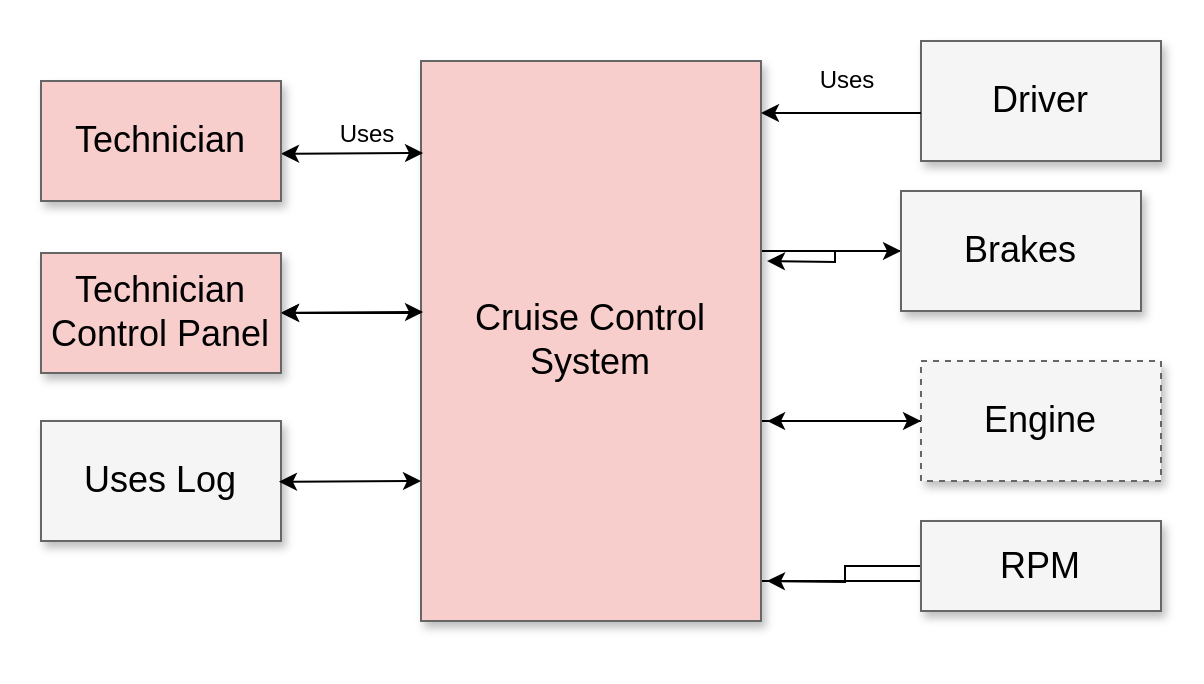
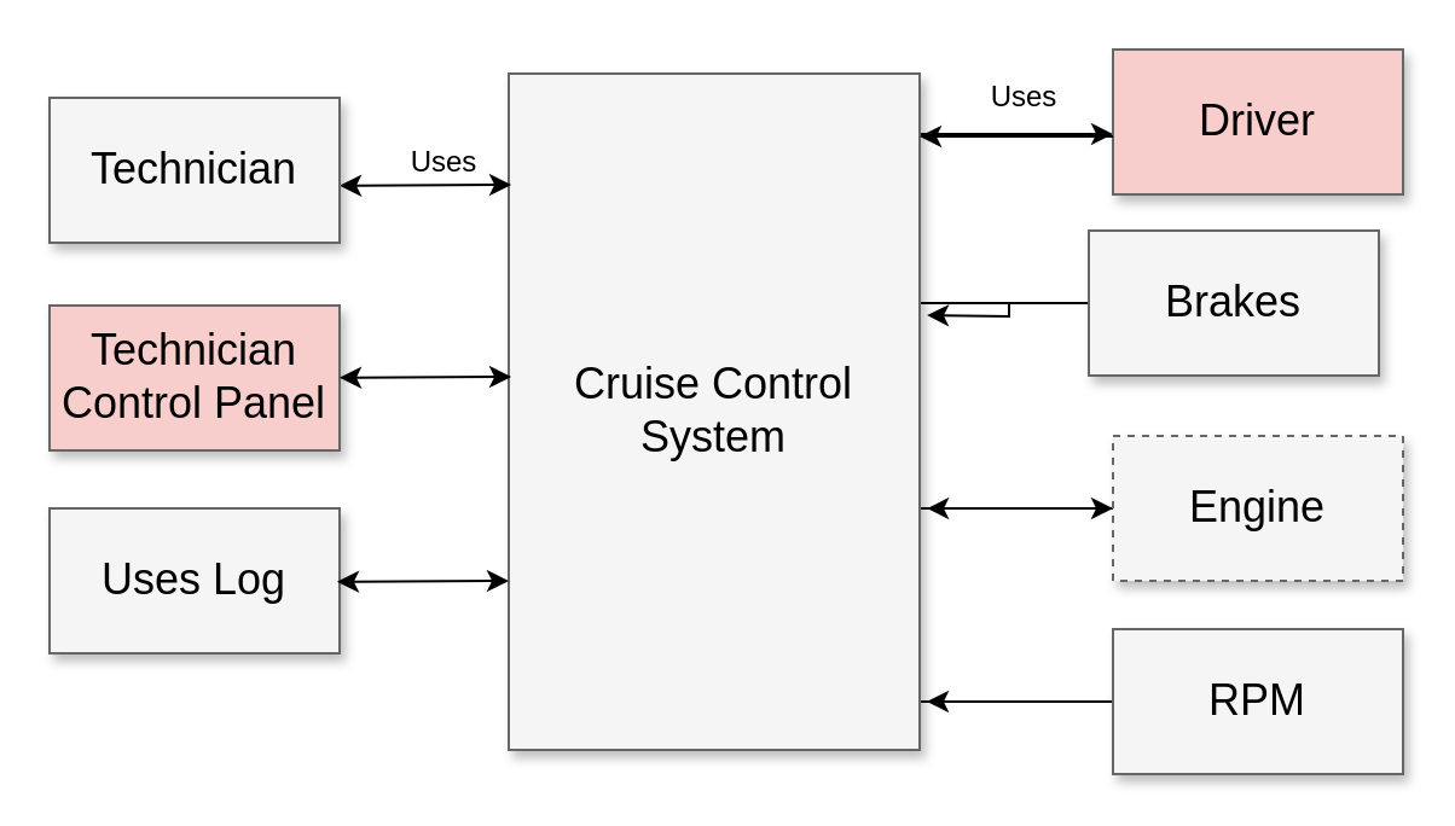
- <mxCell id="7" value="Driver" style="whiteSpace=wrap;html=1;shadow=1;fontSize=18;fillColor=#f5f5f5;strokeColor=#666666;" parent="1" vertex="1"><mxGeometry x="460" y="20" width="120" height="60" as="geometry" /></mxCell>
+ <mxCell id="7" value="Driver" style="whiteSpace=wrap;html=1;shadow=1;fontSize=18;fillColor=#f8cecc;strokeColor=#666666;" parent="1" vertex="1"><mxGeometry x="460" y="20" width="120" height="60" as="geometry" /></mxCell>
- <mxCell id="21" value="Technician" style="whiteSpace=wrap;html=1;shadow=1;fontSize=18;fillColor=#f8cecc;strokeColor=#666666;" vertex="1" parent="1"><mxGeometry x="20" y="40" width="120" height="60" as="geometry" /></mxCell>
+ <mxCell id="21" value="Technician" style="whiteSpace=wrap;html=1;shadow=1;fontSize=18;fillColor=#f5f5f5;strokeColor=#666666;" vertex="1" parent="1"><mxGeometry x="20" y="40" width="120" height="60" as="geometry" /></mxCell>
- <mxCell id="3" style="edgeStyle=elbowEdgeStyle;rounded=0;html=1;startArrow=none;startFill=0;jettySize=auto;orthogonalLoop=1;fontSize=18;elbow=vertical;" parent="1" source="6" target="9" edge="1"><mxGeometry relative="1" as="geometry" /></mxCell>
+ <mxCell id="3" style="edgeStyle=elbowEdgeStyle;rounded=0;html=1;startArrow=none;startFill=0;jettySize=auto;orthogonalLoop=1;fontSize=18;elbow=vertical;endArrow=none;" parent="1" source="6" target="9" edge="1"><mxGeometry relative="1" as="geometry" /></mxCell>
- <mxCell id="2" style="edgeStyle=elbowEdgeStyle;rounded=0;html=1;startArrow=none;startFill=0;jettySize=auto;orthogonalLoop=1;fontSize=18;elbow=vertical;" parent="1" source="6" target="17" edge="1"><mxGeometry relative="1" as="geometry" /></mxCell>
+ <mxCell id="2" style="edgeStyle=elbowEdgeStyle;rounded=0;html=1;startArrow=none;startFill=0;jettySize=auto;orthogonalLoop=1;fontSize=18;elbow=vertical;" parent="1" source="6" target="7" edge="1"><mxGeometry relative="1" as="geometry" /></mxCell>
- <mxCell id="6" value="Cruise Control&lt;br&gt;System" style="whiteSpace=wrap;html=1;shadow=1;fontSize=18;fillColor=#f8cecc;strokeColor=#666666;" parent="1" vertex="1"><mxGeometry x="210" y="30" width="170" height="280" as="geometry" /></mxCell>
+ <mxCell id="6" value="Cruise Control&lt;br&gt;System" style="whiteSpace=wrap;html=1;shadow=1;fontSize=18;fillColor=#f5f5f5;strokeColor=#666666;" parent="1" vertex="1"><mxGeometry x="210" y="30" width="170" height="280" as="geometry" /></mxCell>
- <mxCell id="13" value="RPM" style="whiteSpace=wrap;html=1;shadow=1;fontSize=18;fillColor=#f5f5f5;strokeColor=#666666;" parent="1" vertex="1"><mxGeometry x="460" y="260" width="120" height="45" as="geometry" /></mxCell>
+ <mxCell id="13" value="RPM" style="whiteSpace=wrap;html=1;shadow=1;fontSize=18;fillColor=#f5f5f5;strokeColor=#666666;" parent="1" vertex="1"><mxGeometry x="460" y="260" width="120" height="60" as="geometry" /></mxCell>
